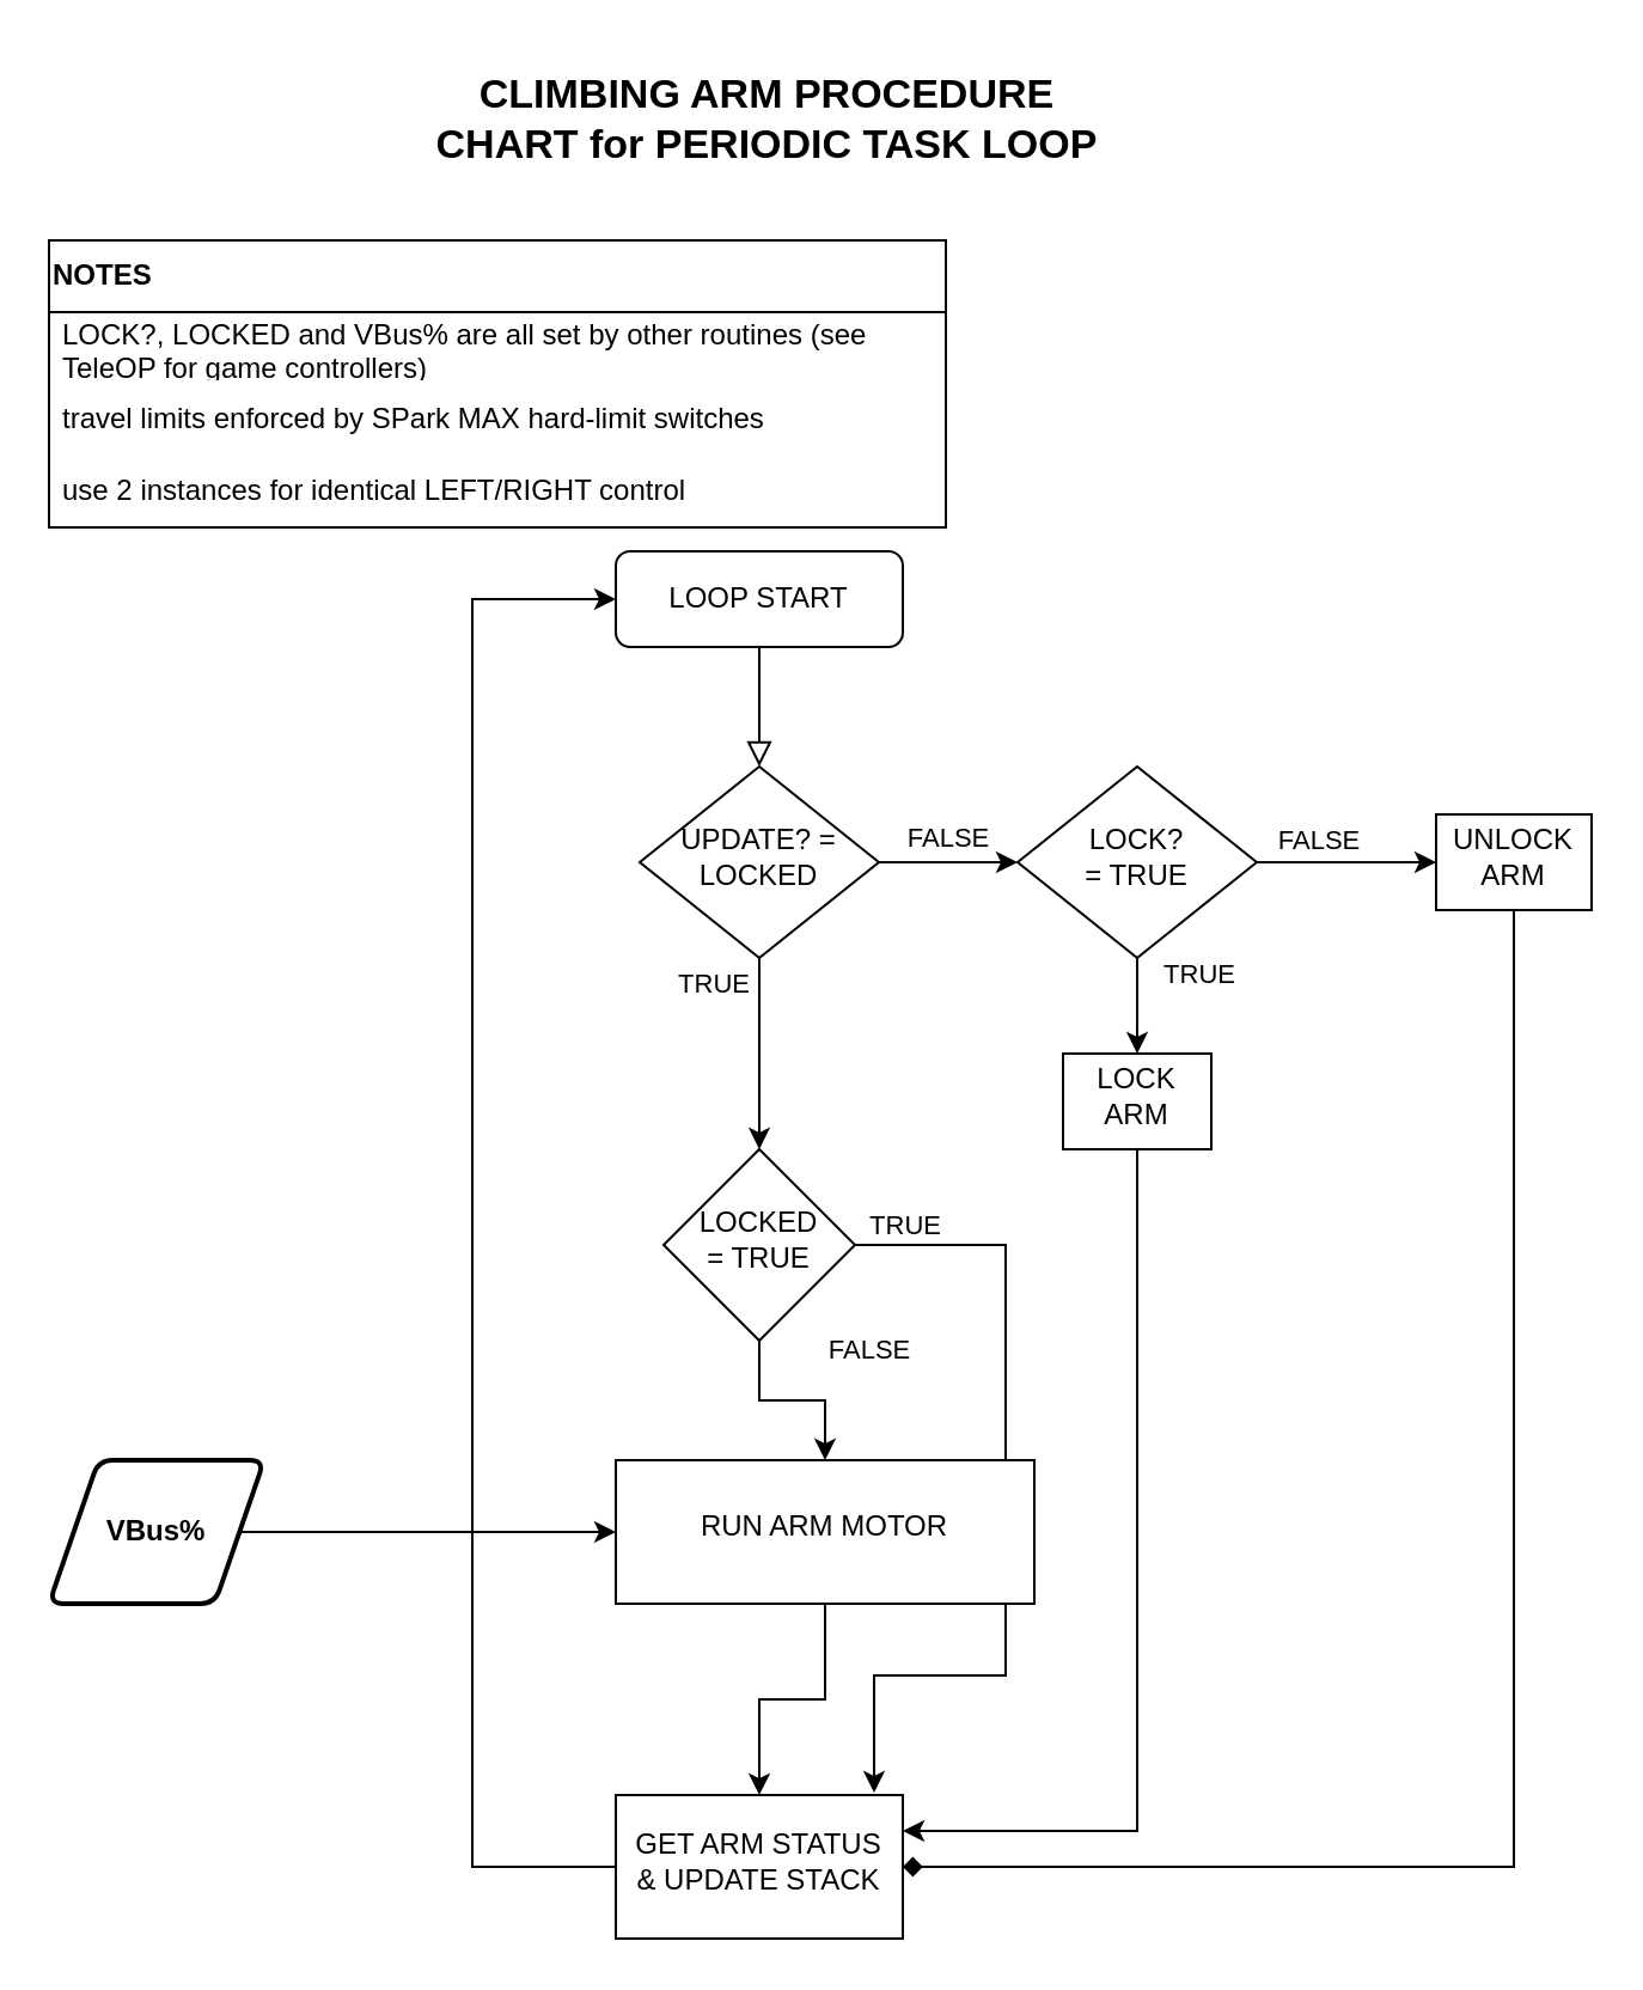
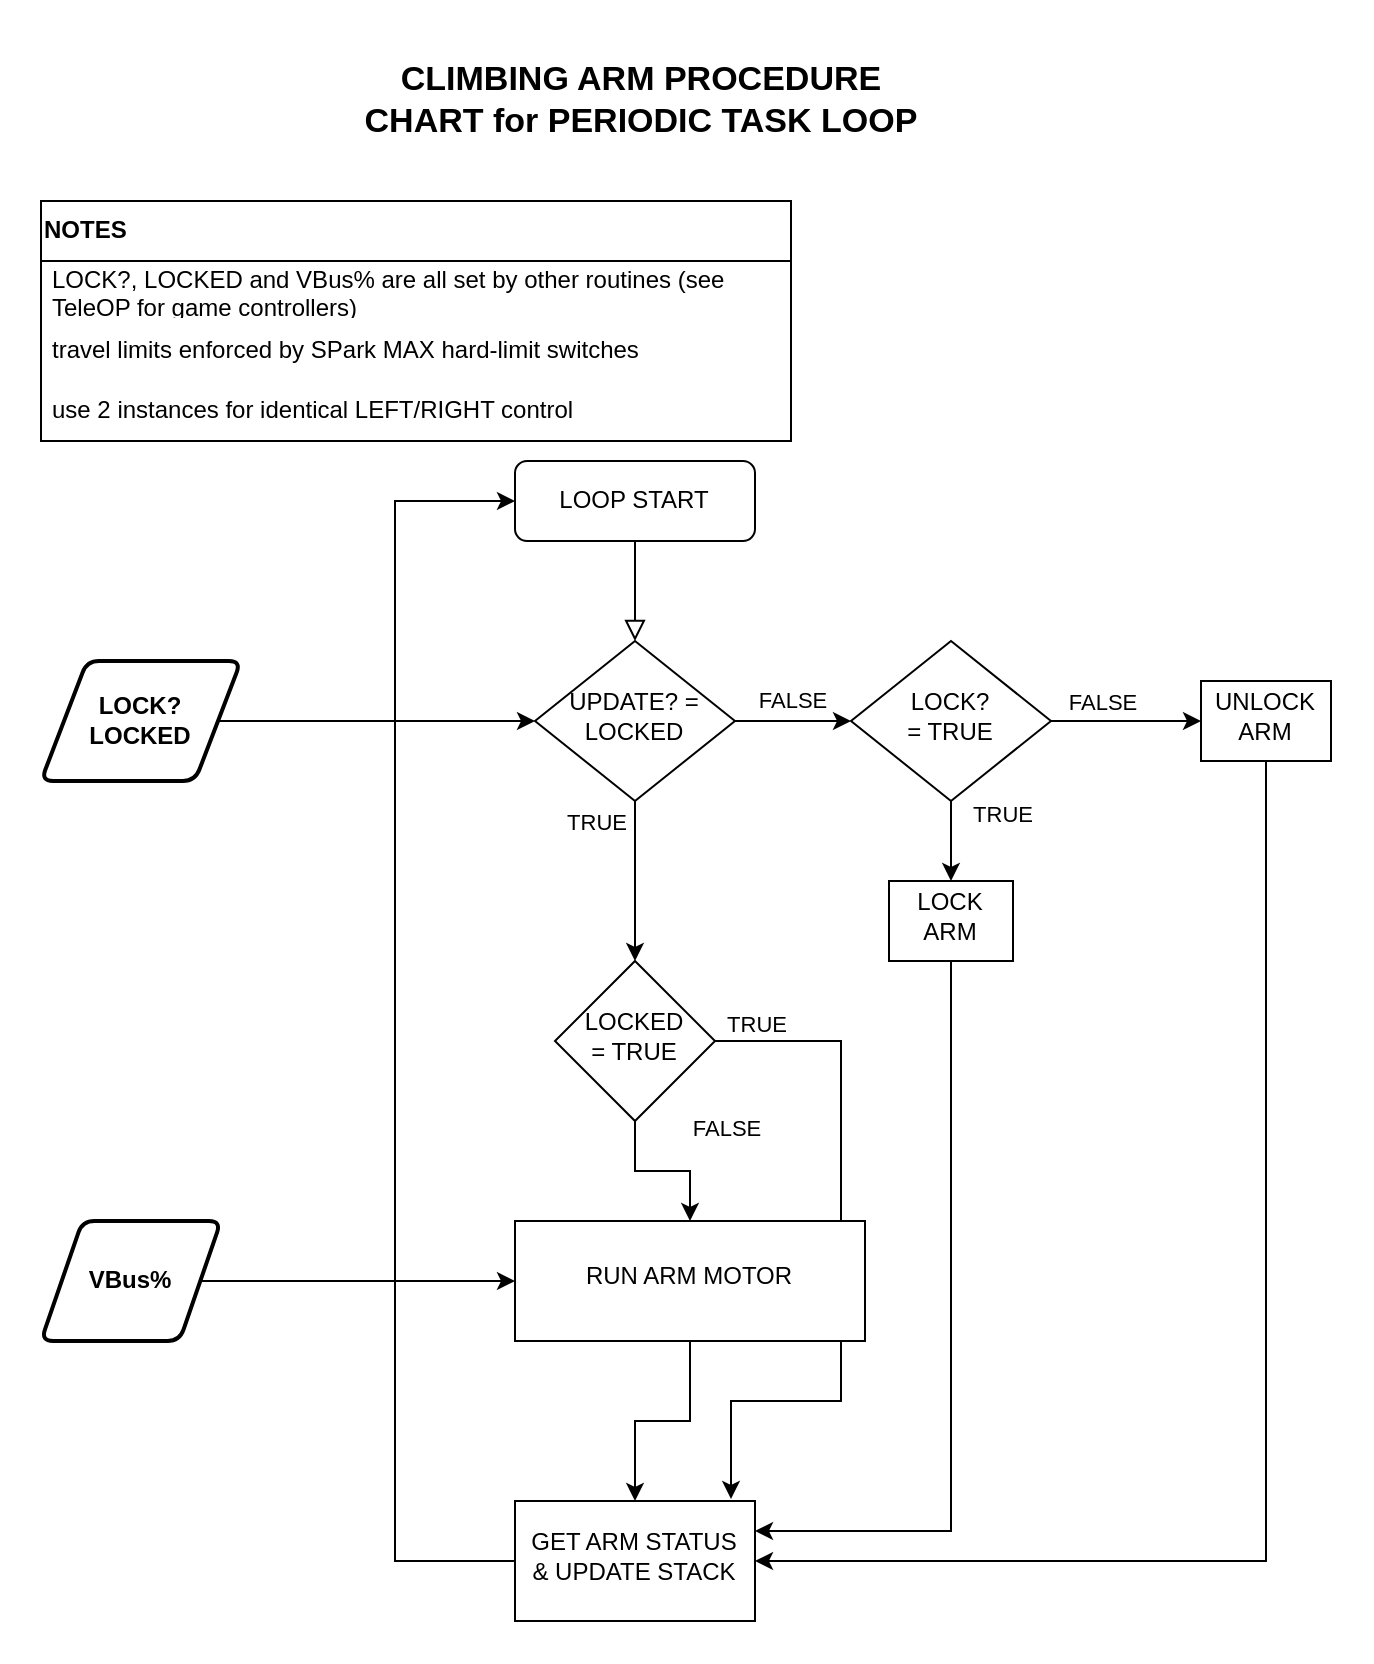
+ <mxCell id="30" value="&lt;b&gt;LOCK?&lt;br&gt;LOCKED&lt;/b&gt;" style="shape=parallelogram;html=1;strokeWidth=2;perimeter=parallelogramPerimeter;whiteSpace=wrap;rounded=1;arcSize=12;size=0.23;" vertex="1" parent="1"><mxGeometry x="20" y="330" width="100" height="60" as="geometry" /></mxCell>
+ <mxCell id="29" style="edgeStyle=orthogonalEdgeStyle;rounded=0;orthogonalLoop=1;jettySize=auto;html=1;exitX=1;exitY=0.5;exitDx=0;exitDy=0;entryX=0;entryY=0.5;entryDx=0;entryDy=0;" edge="1" parent="1" source="30" target="7"><mxGeometry relative="1" as="geometry" /></mxCell>
- <mxCell id="15" style="edgeStyle=orthogonalEdgeStyle;rounded=0;orthogonalLoop=1;jettySize=auto;html=1;exitX=0.5;exitY=1;exitDx=0;exitDy=0;entryX=1;entryY=0.5;entryDx=0;entryDy=0;endArrow=diamond;" parent="1" source="16" target="25" edge="1"><mxGeometry relative="1" as="geometry"><mxPoint x="607" y="780" as="targetPoint" /><mxPoint x="909.5" y="380" as="sourcePoint" /><Array as="points"><mxPoint x="633" y="780" /></Array></mxGeometry></mxCell>
+ <mxCell id="15" style="edgeStyle=orthogonalEdgeStyle;rounded=0;orthogonalLoop=1;jettySize=auto;html=1;exitX=0.5;exitY=1;exitDx=0;exitDy=0;entryX=1;entryY=0.5;entryDx=0;entryDy=0;" parent="1" source="16" target="25" edge="1"><mxGeometry relative="1" as="geometry"><mxPoint x="607" y="780" as="targetPoint" /><mxPoint x="909.5" y="380" as="sourcePoint" /><Array as="points"><mxPoint x="633" y="780" /></Array></mxGeometry></mxCell>
